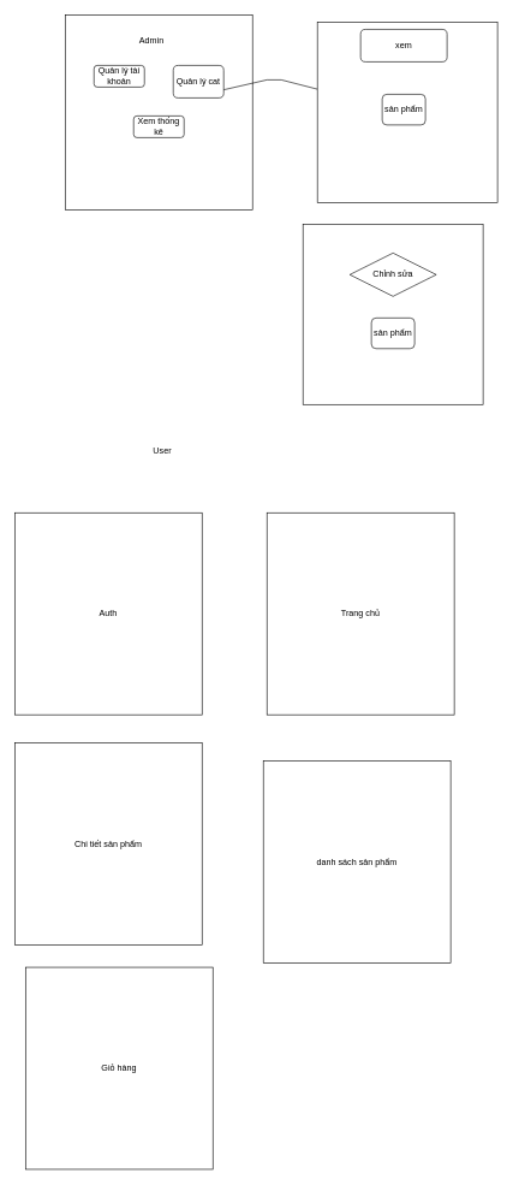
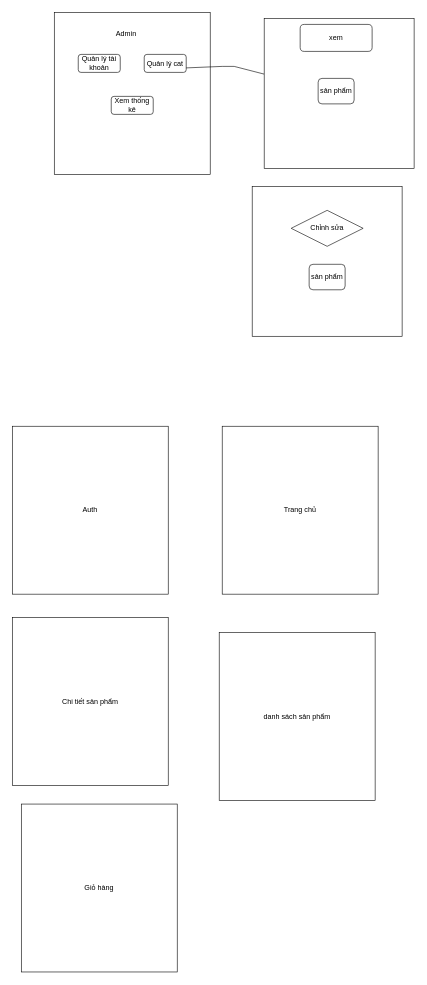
- <mxCell id="6" value="Quản lý cat&lt;br&gt;" style="rounded=1;whiteSpace=wrap;html=1;" vertex="1" parent="1"><mxGeometry x="240" y="90" width="70" height="45" as="geometry" /></mxCell>
+ <mxCell id="6" value="Quản lý cat&lt;br&gt;" style="rounded=1;whiteSpace=wrap;html=1;" vertex="1" parent="1"><mxGeometry x="240" y="90" width="70" height="30" as="geometry" /></mxCell>
- <mxCell id="15" value="User" style="text;html=1;strokeColor=none;fillColor=none;align=center;verticalAlign=middle;whiteSpace=wrap;rounded=0;" vertex="1" parent="1"><mxGeometry x="195" y="610" width="60" height="30" as="geometry" /></mxCell>
